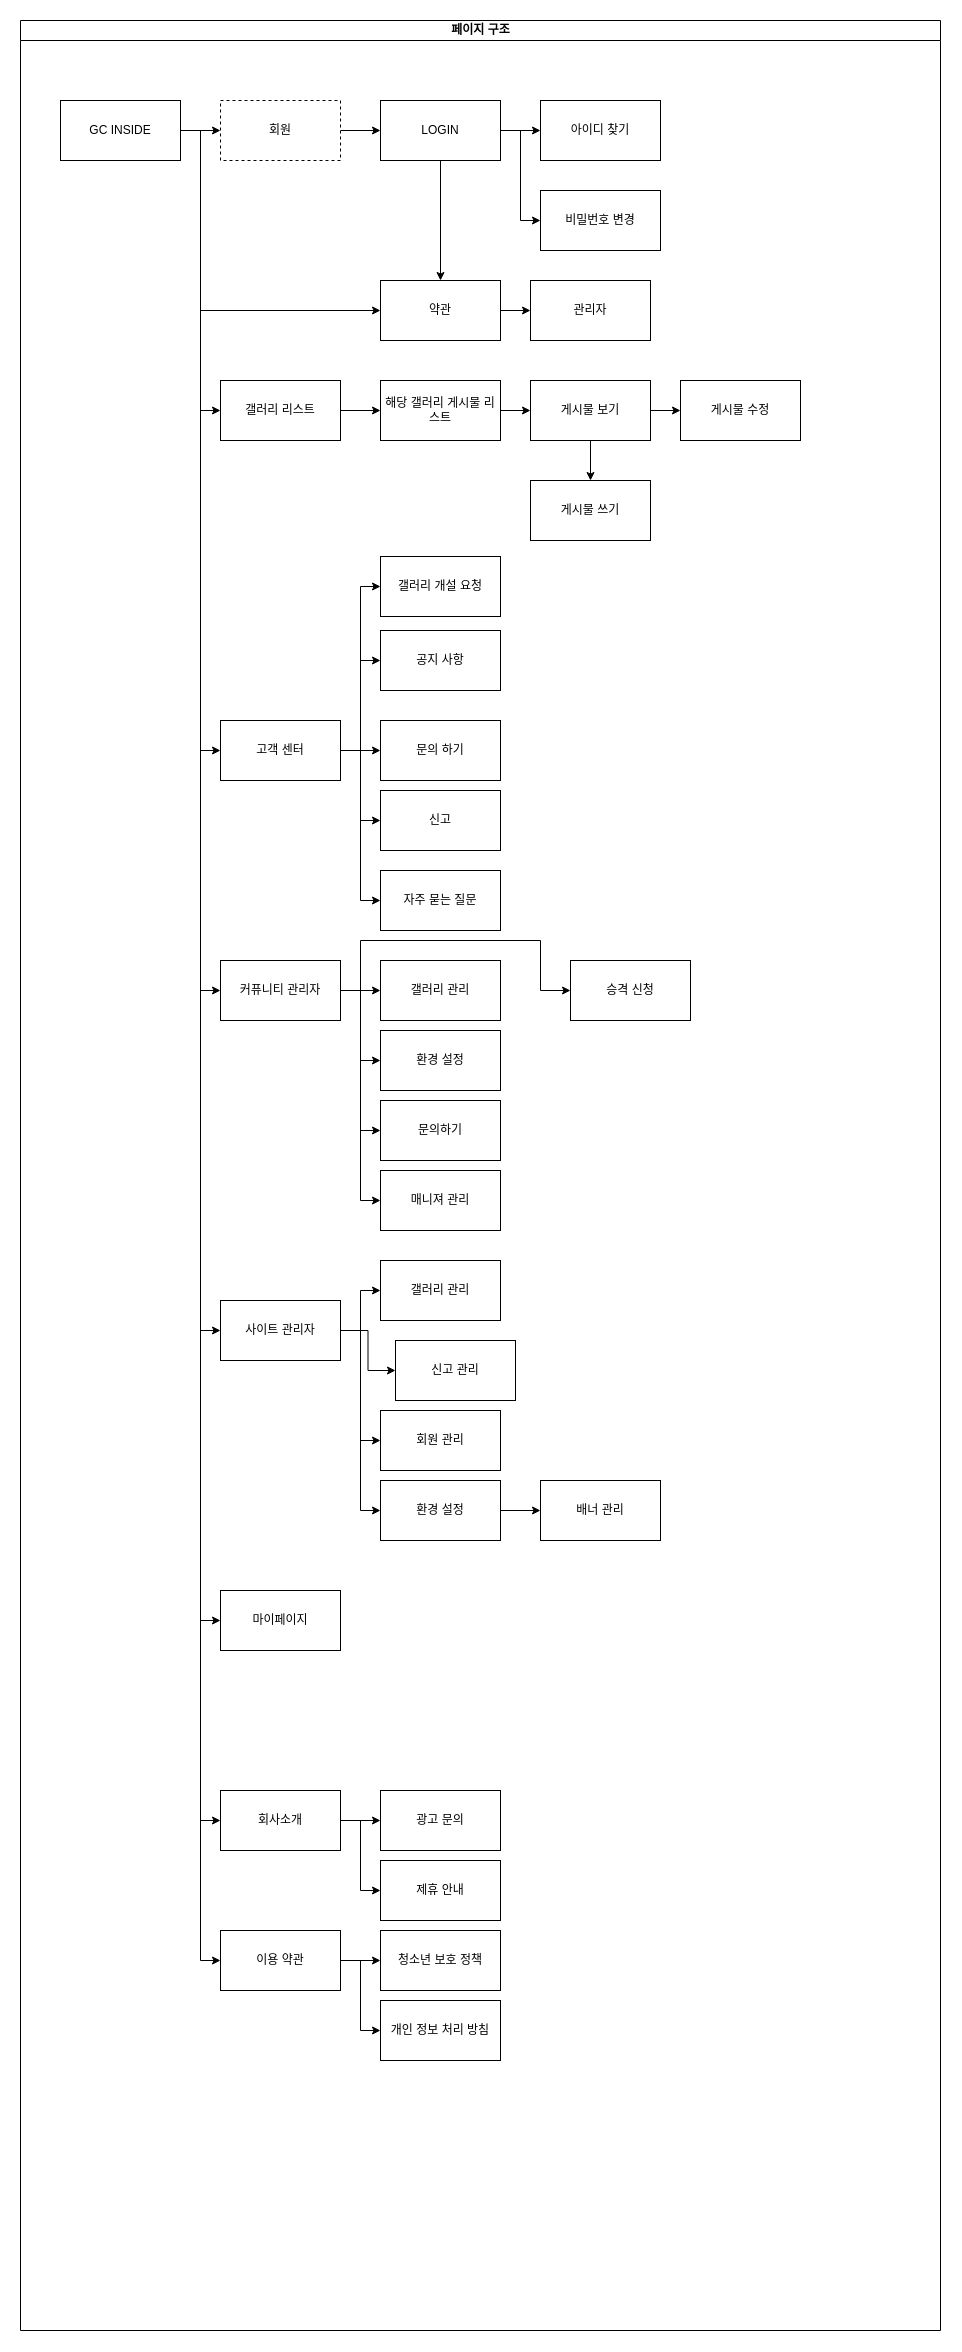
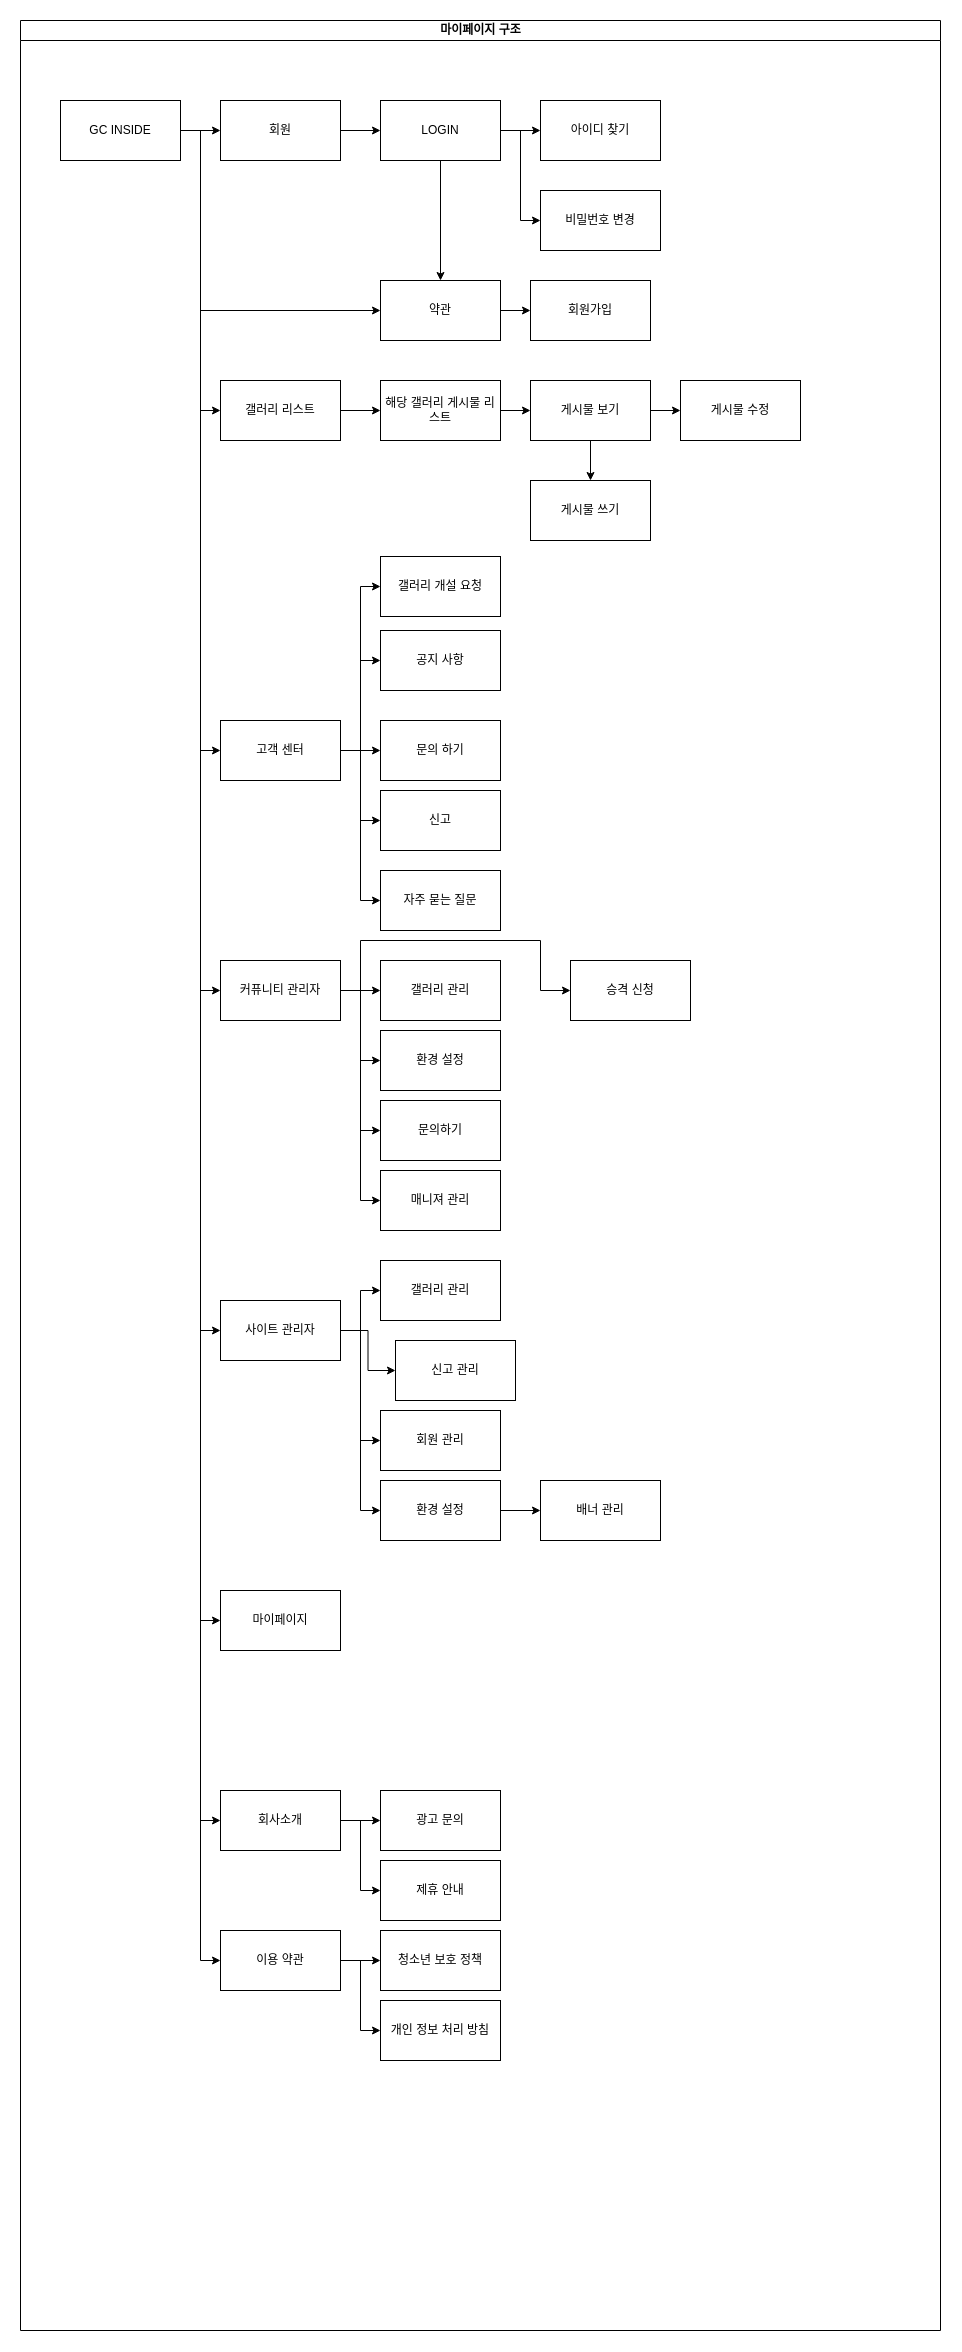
- <mxCell id="2" value="페이지 구조" style="swimlane;html=1;startSize=20;horizontal=1;containerType=tree;glass=0;fillStyle=auto;labelBackgroundColor=#FFFFFF;fontColor=default;labelBorderColor=none;rounded=0;" parent="1" vertex="1"><mxGeometry x="20" y="20" width="920" height="2310" as="geometry"><mxRectangle x="40" y="-1120" width="100" height="30" as="alternateBounds" /></mxGeometry></mxCell>
+ <mxCell id="2" value="마이페이지 구조" style="swimlane;html=1;startSize=20;horizontal=1;containerType=tree;glass=0;fillStyle=auto;labelBackgroundColor=#FFFFFF;fontColor=default;labelBorderColor=none;rounded=0;" parent="1" vertex="1"><mxGeometry x="20" y="20" width="920" height="2310" as="geometry"><mxRectangle x="40" y="-1120" width="100" height="30" as="alternateBounds" /></mxGeometry></mxCell>
- <mxCell id="13" value="회원" style="rounded=0;whiteSpace=wrap;html=1;dashed=1;" vertex="1" parent="2"><mxGeometry x="200" y="80" width="120" height="60" as="geometry" /></mxCell>
+ <mxCell id="13" value="회원" style="rounded=0;whiteSpace=wrap;html=1;" vertex="1" parent="2"><mxGeometry x="200" y="80" width="120" height="60" as="geometry" /></mxCell>
- <mxCell id="20" value="관리자" style="rounded=0;whiteSpace=wrap;html=1;" vertex="1" parent="2"><mxGeometry x="510" y="260" width="120" height="60" as="geometry" /></mxCell>
+ <mxCell id="20" value="회원가입" style="rounded=0;whiteSpace=wrap;html=1;" vertex="1" parent="2"><mxGeometry x="510" y="260" width="120" height="60" as="geometry" /></mxCell>
